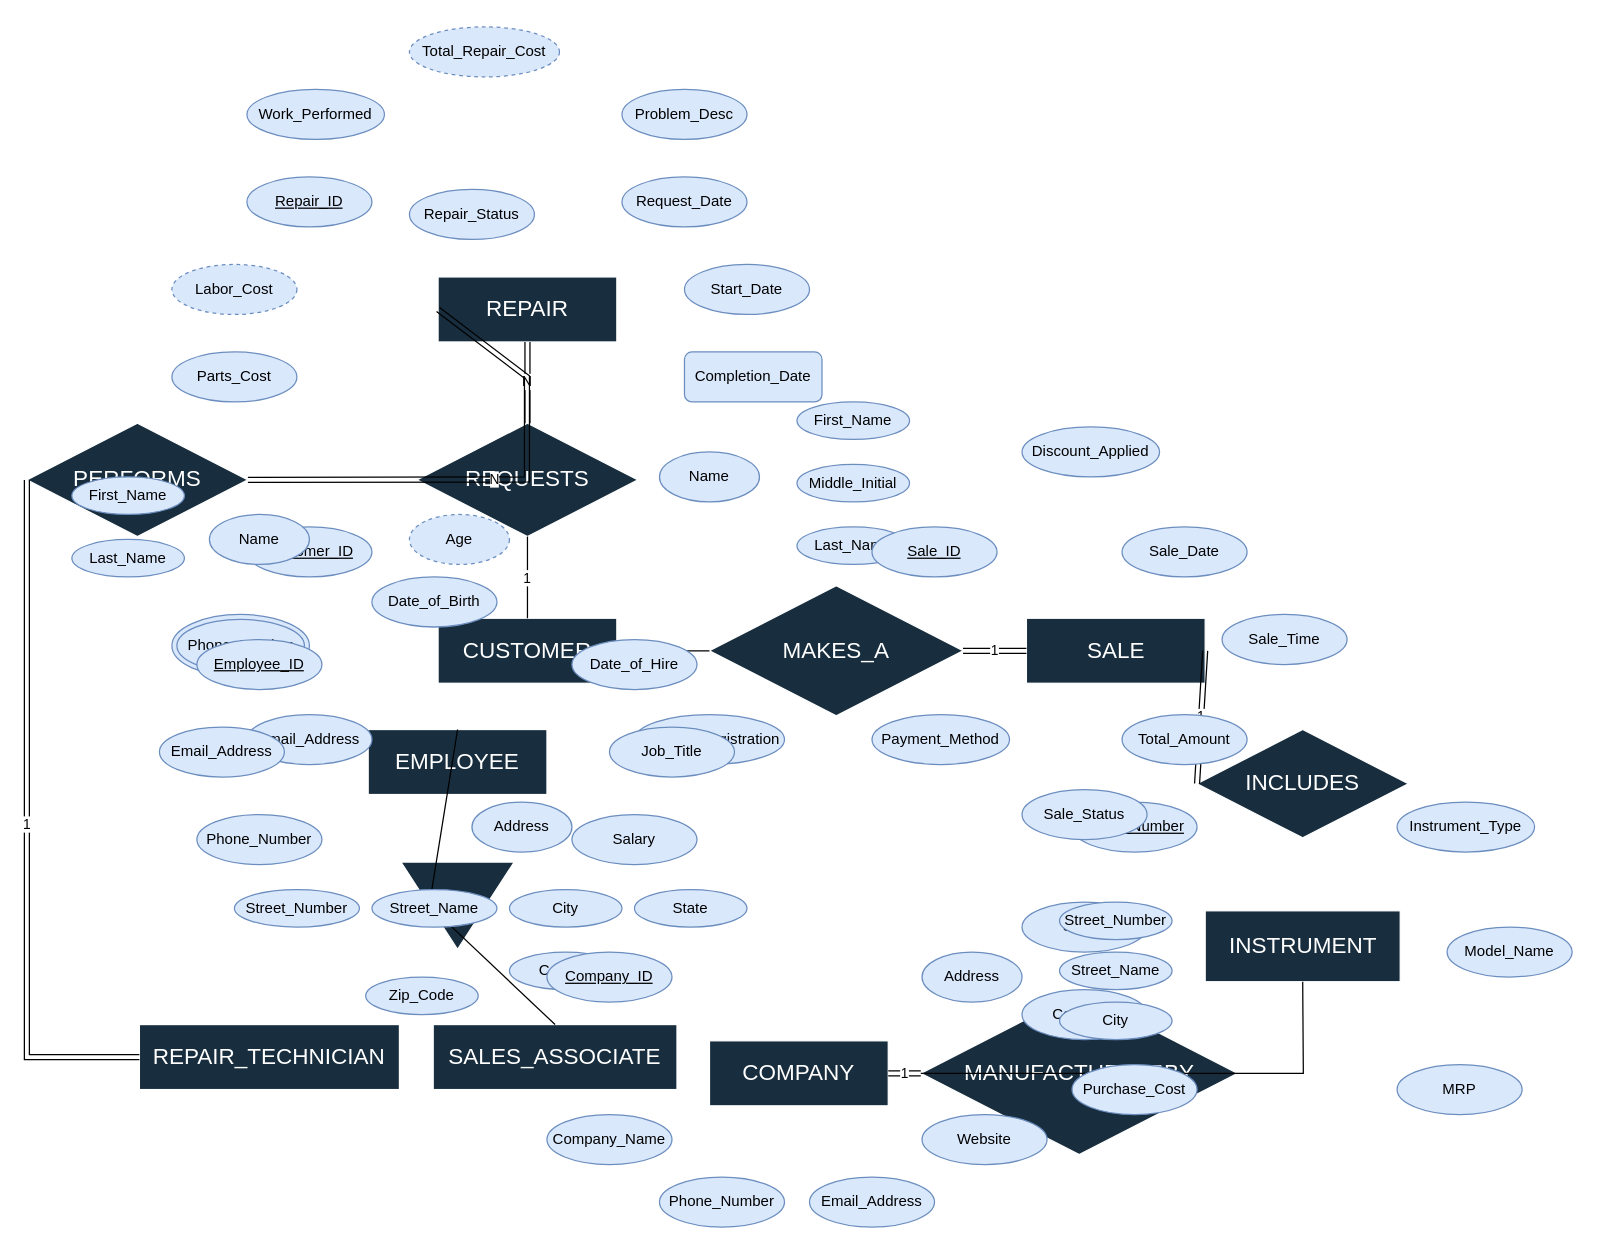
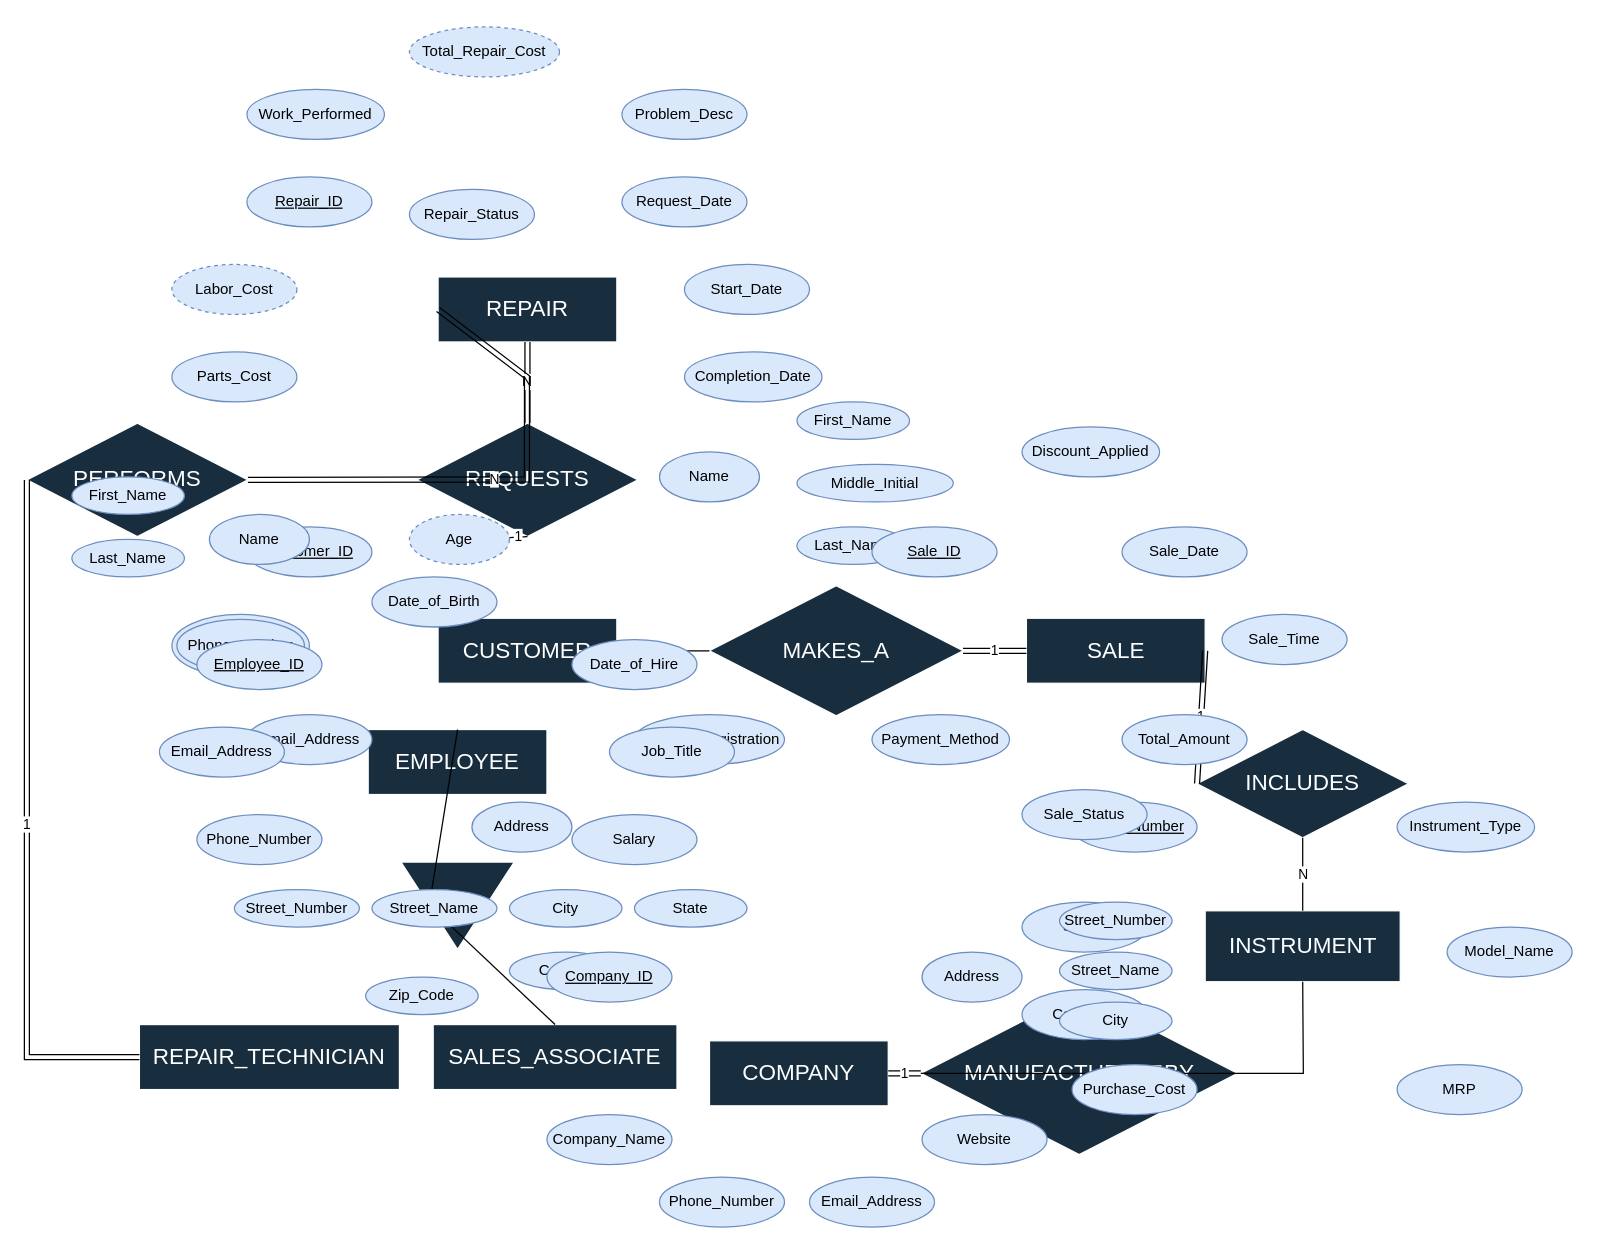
- <mxCell id="100" value="Completion_Date" style="whiteSpace=wrap;html=1;align=center;fontColor=#000000;fillColor=#dae8fc;strokeColor=#6c8ebf;rounded=1;" vertex="1" parent="1"><mxGeometry x="546" y="280" width="110" height="40" as="geometry" /></mxCell>
+ <mxCell id="100" value="Completion_Date" style="ellipse;whiteSpace=wrap;html=1;align=center;fontColor=#000000;fillColor=#dae8fc;strokeColor=#6c8ebf;" vertex="1" parent="1"><mxGeometry x="546" y="280" width="110" height="40" as="geometry" /></mxCell>
- <mxCell id="55" value="Middle_Initial" style="ellipse;whiteSpace=wrap;html=1;align=center;fontColor=#000000;fillColor=#dae8fc;strokeColor=#6c8ebf;" vertex="1" parent="1"><mxGeometry x="636" y="370" width="90" height="30" as="geometry" /></mxCell>
+ <mxCell id="55" value="Middle_Initial" style="ellipse;whiteSpace=wrap;html=1;align=center;fontColor=#000000;fillColor=#dae8fc;strokeColor=#6c8ebf;" vertex="1" parent="1"><mxGeometry x="636" y="370" width="125" height="30" as="geometry" /></mxCell>
- <mxCell id="6" value="1" style="endArrow=none;html=1;rounded=0;strokeColor=#000000;exitX=0.5;exitY=1;exitDx=0;exitDy=0;entryX=0.5;entryY=0;entryDx=0;entryDy=0;" parent="1" source="5" target="3" edge="1"><mxGeometry relative="1" as="geometry" /></mxCell>
+ <mxCell id="6" value="1" style="endArrow=none;html=1;rounded=0;strokeColor=#000000;exitX=0.5;exitY=1;exitDx=0;exitDy=0;" parent="1" source="5" target="86" edge="1"><mxGeometry relative="1" as="geometry" /></mxCell>
+ <mxCell id="14" value="N" style="endArrow=none;html=1;rounded=0;strokeColor=#000000;entryX=0.5;entryY=0;entryDx=0;entryDy=0;exitX=0.5;exitY=1;exitDx=0;exitDy=0;" parent="1" source="12" target="11" edge="1"><mxGeometry relative="1" as="geometry" /></mxCell>
